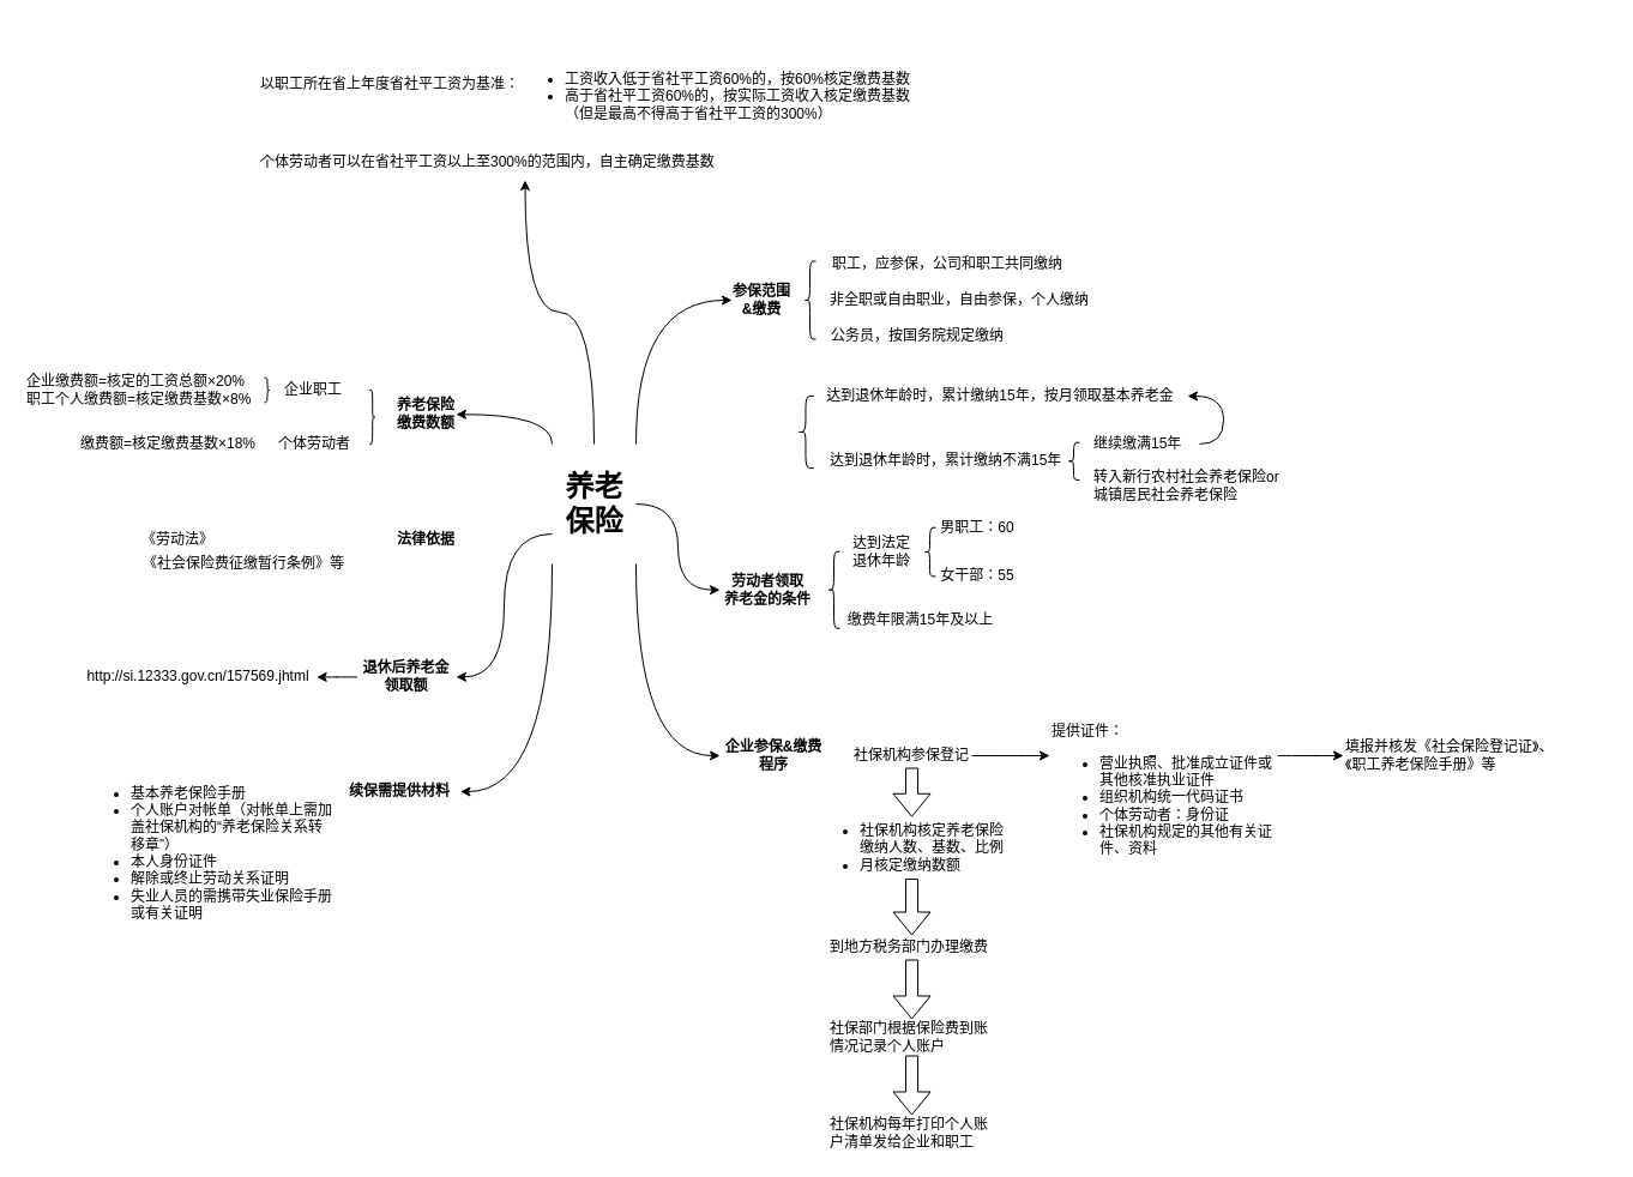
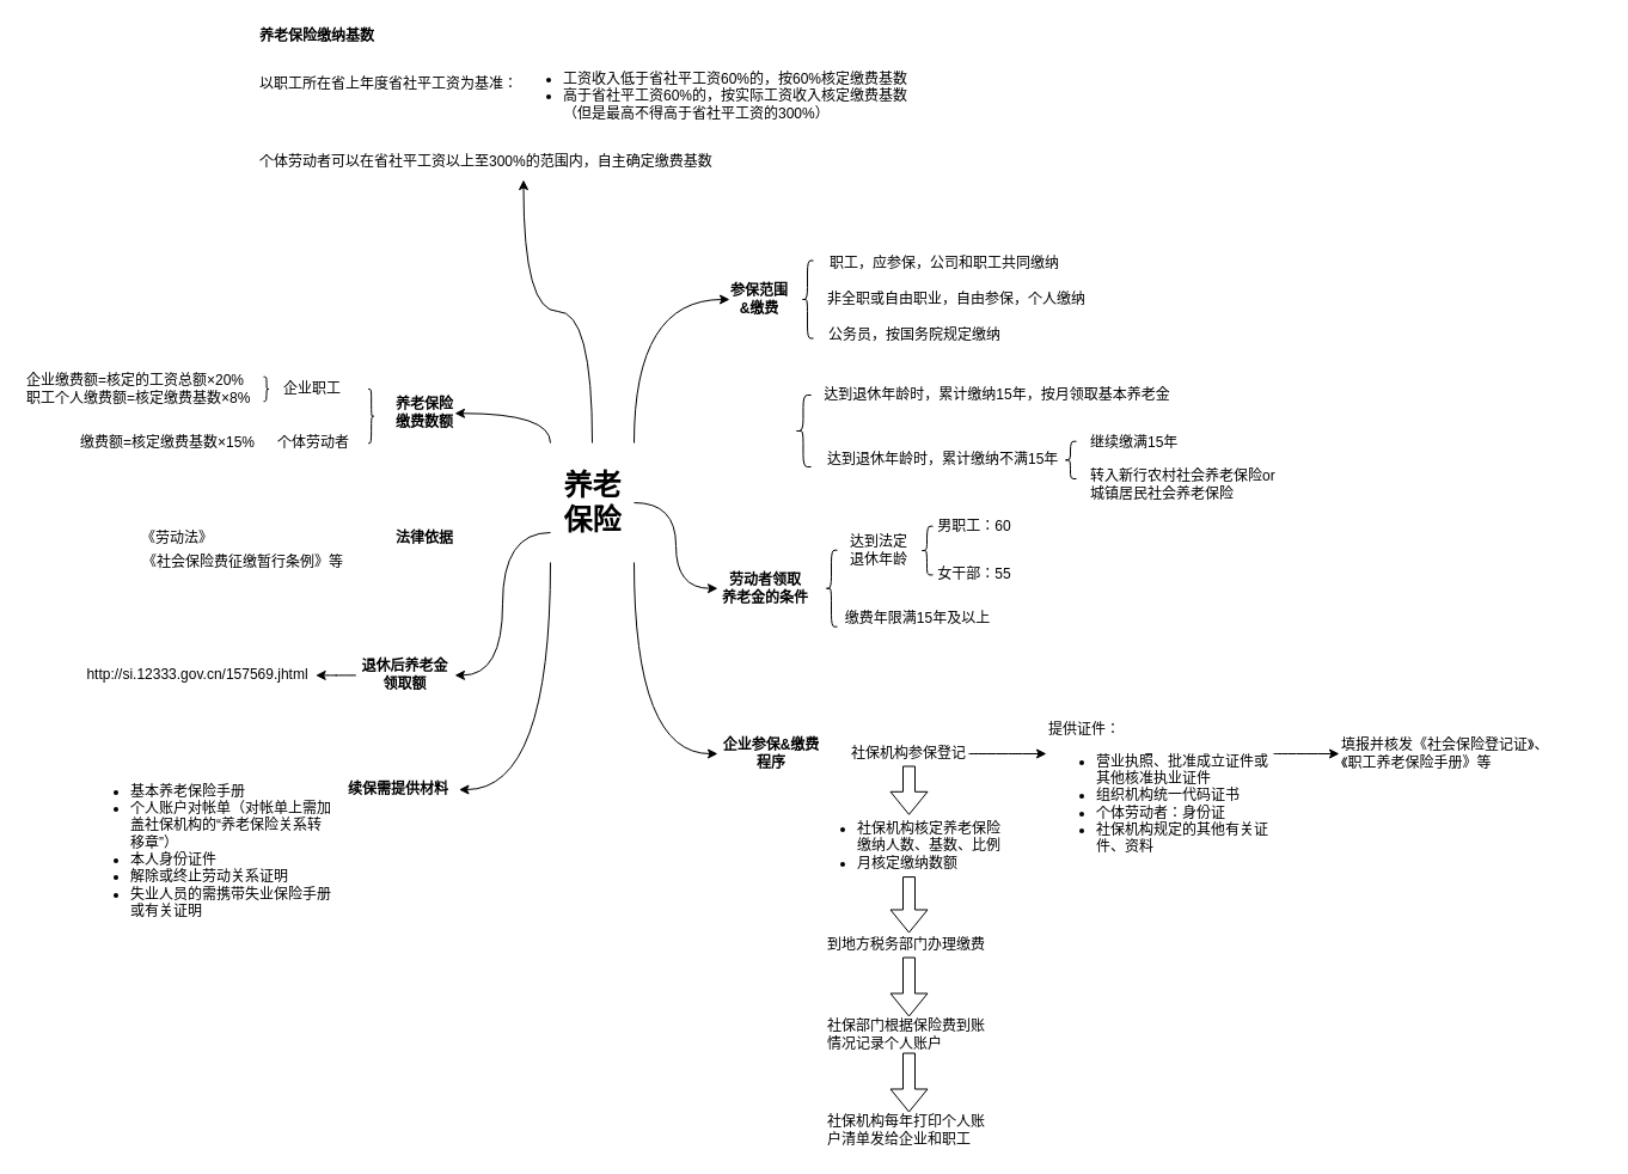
+ <mxCell id="59" value="养老保险缴纳基数" style="text;html=1;strokeColor=none;fillColor=none;align=center;verticalAlign=middle;whiteSpace=wrap;rounded=0;fontStyle=1;fontColor=#000000;" vertex="1" parent="58"><mxGeometry width="130" height="20" as="geometry" /></mxCell>
- <mxCell id="66" style="edgeStyle=orthogonalEdgeStyle;curved=1;rounded=0;orthogonalLoop=1;jettySize=auto;html=1;exitX=1;exitY=0.5;exitDx=0;exitDy=0;entryX=1;entryY=0.5;entryDx=0;entryDy=0;" edge="1" parent="63" source="67" target="64"><mxGeometry relative="1" as="geometry" /></mxCell>
- <mxCell id="44" value="&lt;span&gt;缴费额=核定缴费基数×18%&lt;/span&gt;" style="text;html=1;strokeColor=none;fillColor=none;align=left;verticalAlign=middle;whiteSpace=wrap;rounded=0;fontSize=12;fontColor=#000000;" vertex="1" parent="39"><mxGeometry x="45" y="45.25" width="155" height="30" as="geometry" /></mxCell>
+ <mxCell id="44" value="&lt;span&gt;缴费额=核定缴费基数×15%&lt;/span&gt;" style="text;html=1;strokeColor=none;fillColor=none;align=left;verticalAlign=middle;whiteSpace=wrap;rounded=0;fontSize=12;fontColor=#000000;" vertex="1" parent="39"><mxGeometry x="45" y="45.25" width="155" height="30" as="geometry" /></mxCell>
